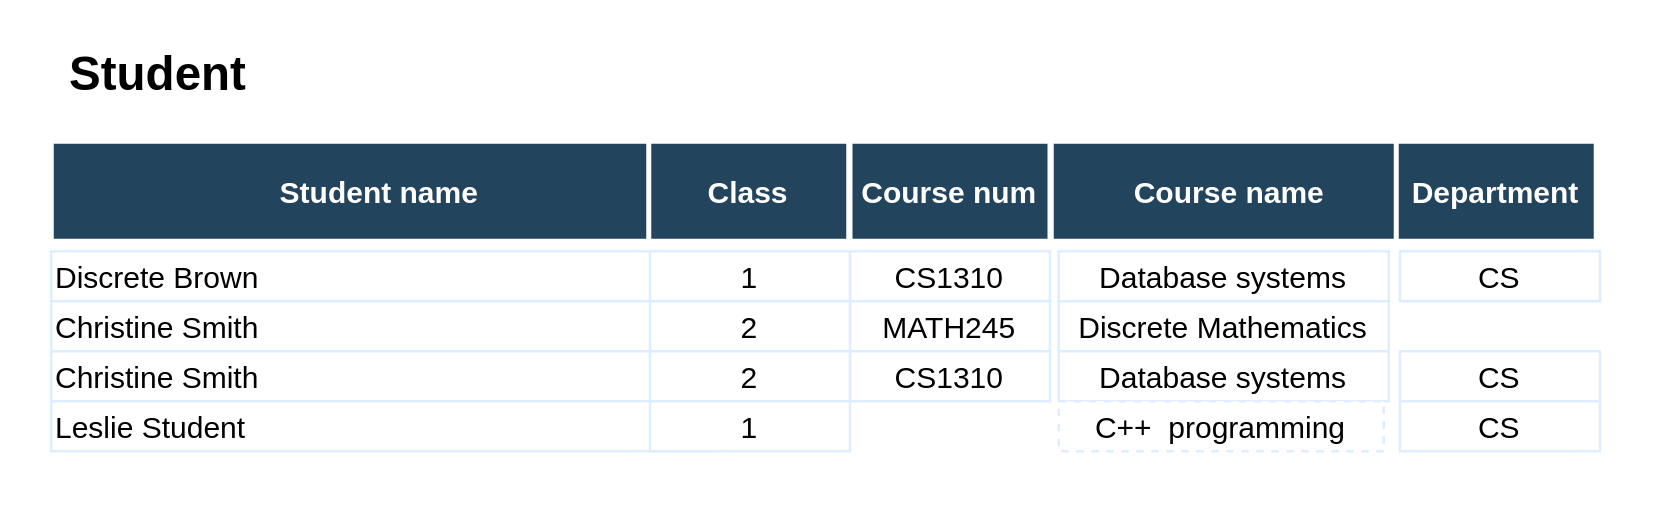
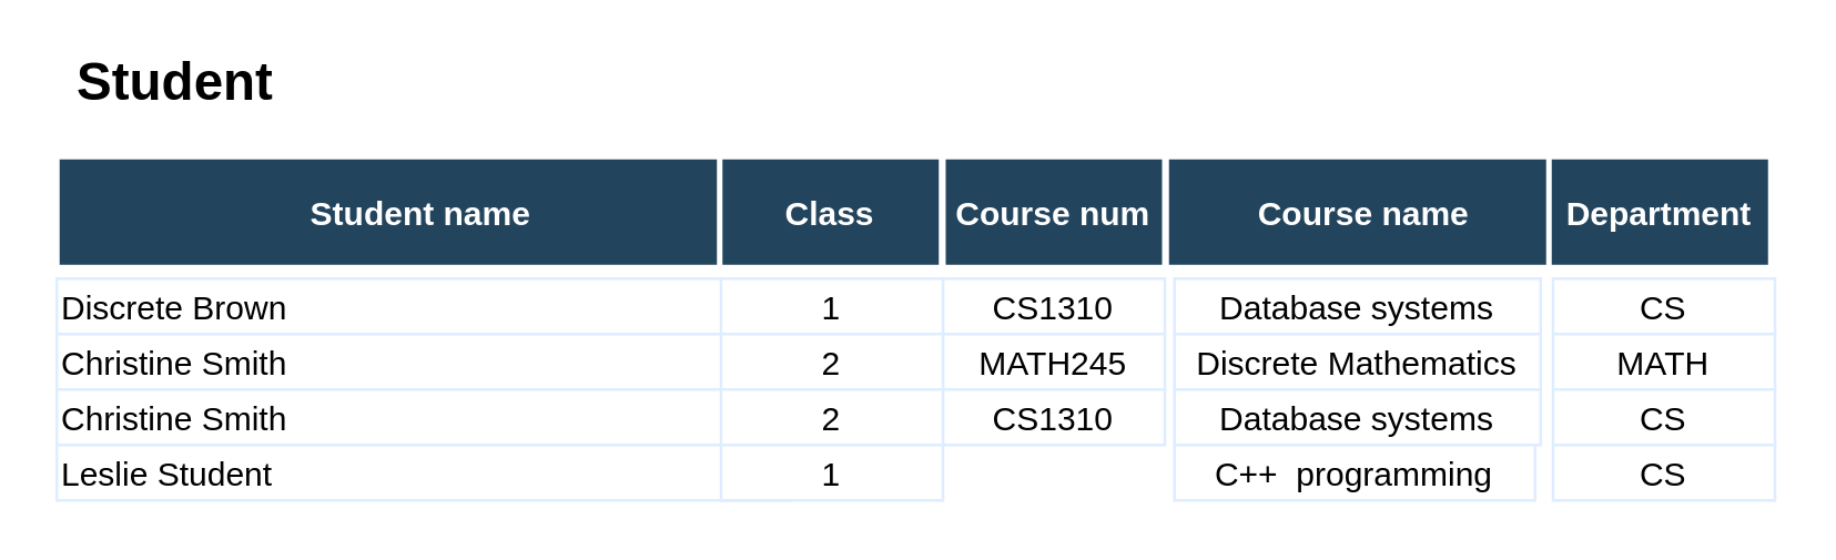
+ <mxCell id="9" value="MATH" style="strokeColor=#DEEDFF" parent="1" vertex="1"><mxGeometry x="559.5" y="120" width="80.0" height="20" as="geometry" /></mxCell>
- <mxCell id="15" value="C++  programming" style="strokeColor=#DEEDFF;dashed=1;" parent="1" vertex="1"><mxGeometry x="423" y="160" width="130" height="20" as="geometry" /></mxCell>
+ <mxCell id="15" value="C++  programming" style="strokeColor=#DEEDFF" parent="1" vertex="1"><mxGeometry x="423" y="160" width="130" height="20" as="geometry" /></mxCell>
